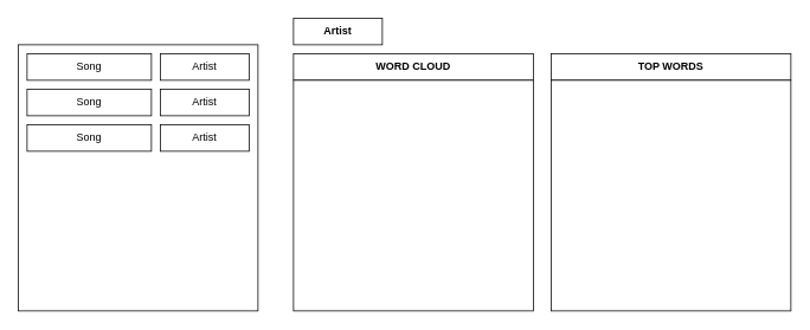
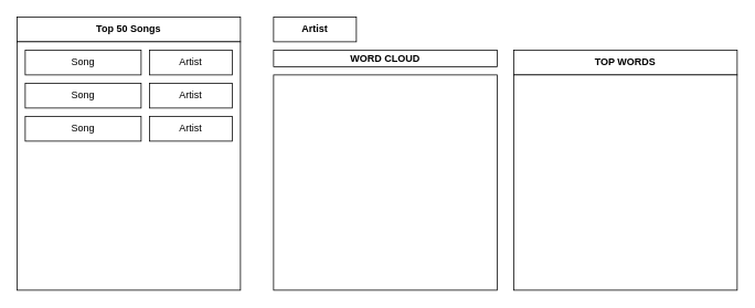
+ <mxCell id="2" value="Top 50 Songs" style="rounded=0;whiteSpace=wrap;html=1;fontStyle=1" vertex="1" parent="1"><mxGeometry x="20" y="20" width="270" height="30" as="geometry" /></mxCell>
- <mxCell id="11" value="WORD CLOUD" style="rounded=0;whiteSpace=wrap;html=1;fontStyle=1" vertex="1" parent="1"><mxGeometry x="330" y="60" width="270" height="30" as="geometry" /></mxCell>
+ <mxCell id="11" value="WORD CLOUD" style="rounded=0;whiteSpace=wrap;html=1;fontStyle=1" vertex="1" parent="1"><mxGeometry x="330" y="60" width="270" height="20" as="geometry" /></mxCell>
